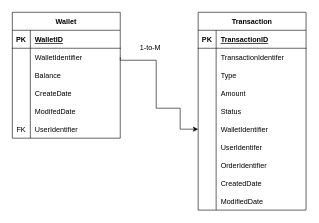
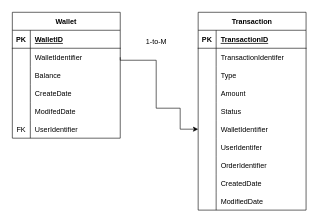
- <mxCell id="53" value="1-to-M" style="text;html=1;align=center;verticalAlign=middle;resizable=0;points=[];autosize=1;strokeColor=none;fillColor=none;" vertex="1" parent="1"><mxGeometry x="220" y="65" width="60" height="30" as="geometry" /></mxCell>
+ <mxCell id="53" value="1-to-M" style="text;html=1;align=center;verticalAlign=middle;resizable=0;points=[];autosize=1;strokeColor=none;fillColor=none;" vertex="1" parent="1"><mxGeometry x="230" y="55" width="60" height="30" as="geometry" /></mxCell>
